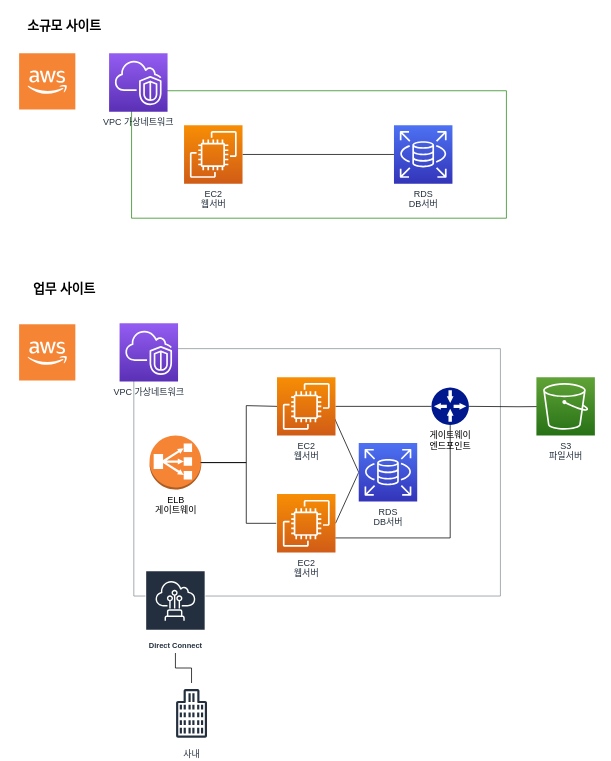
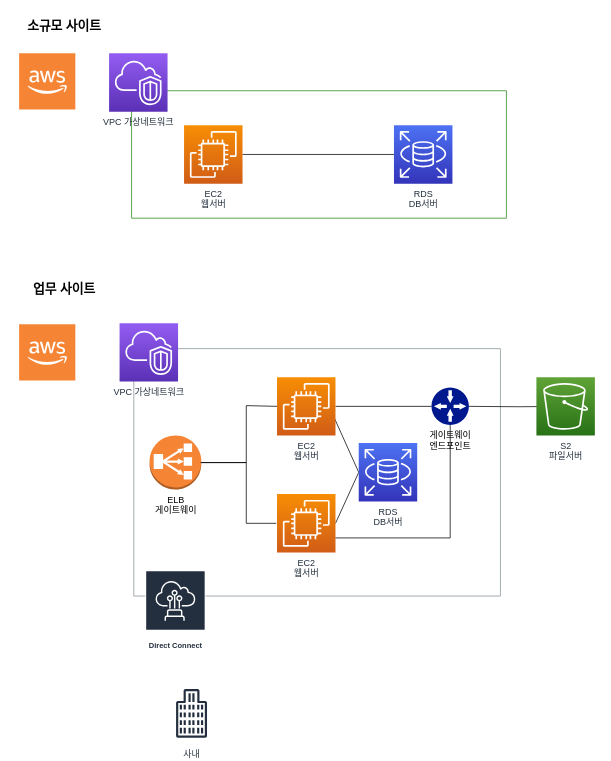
- <mxCell id="21" value="S3&lt;br&gt;파일서버" style="sketch=0;points=[[0,0,0],[0.25,0,0],[0.5,0,0],[0.75,0,0],[1,0,0],[0,1,0],[0.25,1,0],[0.5,1,0],[0.75,1,0],[1,1,0],[0,0.25,0],[0,0.5,0],[0,0.75,0],[1,0.25,0],[1,0.5,0],[1,0.75,0]];outlineConnect=0;fontColor=#232F3E;gradientColor=#60A337;gradientDirection=north;fillColor=#277116;strokeColor=#ffffff;dashed=0;verticalLabelPosition=bottom;verticalAlign=top;align=center;html=1;fontSize=12;fontStyle=0;aspect=fixed;shape=mxgraph.aws4.resourceIcon;resIcon=mxgraph.aws4.s3;" parent="1" vertex="1"><mxGeometry x="715" y="502" width="78" height="78" as="geometry" /></mxCell>
+ <mxCell id="21" value="S2&lt;br&gt;파일서버" style="sketch=0;points=[[0,0,0],[0.25,0,0],[0.5,0,0],[0.75,0,0],[1,0,0],[0,1,0],[0.25,1,0],[0.5,1,0],[0.75,1,0],[1,1,0],[0,0.25,0],[0,0.5,0],[0,0.75,0],[1,0.25,0],[1,0.5,0],[1,0.75,0]];outlineConnect=0;fontColor=#232F3E;gradientColor=#60A337;gradientDirection=north;fillColor=#277116;strokeColor=#ffffff;dashed=0;verticalLabelPosition=bottom;verticalAlign=top;align=center;html=1;fontSize=12;fontStyle=0;aspect=fixed;shape=mxgraph.aws4.resourceIcon;resIcon=mxgraph.aws4.s3;" parent="1" vertex="1"><mxGeometry x="715" y="502" width="78" height="78" as="geometry" /></mxCell>
- <mxCell id="25" value="" style="edgeStyle=orthogonalEdgeStyle;rounded=0;orthogonalLoop=1;jettySize=auto;html=1;endArrow=none;endFill=0;strokeColor=default;" parent="1" source="26" target="24" edge="1"><mxGeometry relative="1" as="geometry" /></mxCell>
